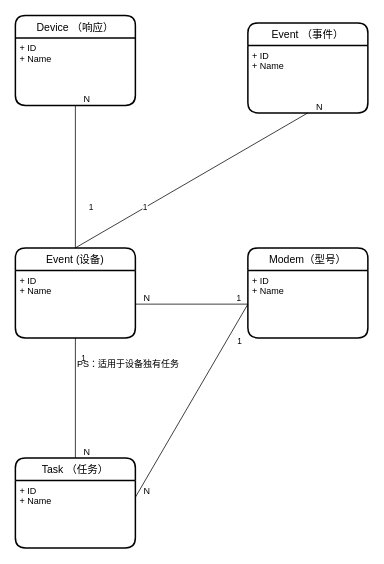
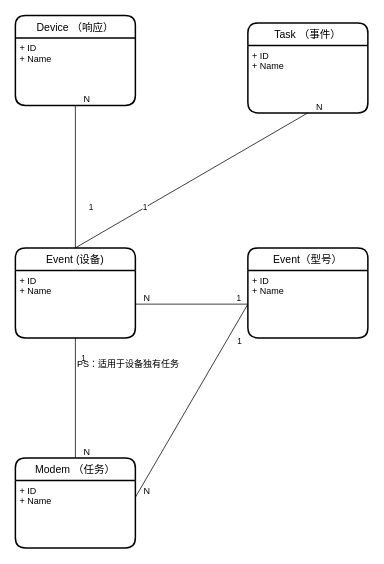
- <mxCell id="10" value="Event （事件）" style="swimlane;childLayout=stackLayout;horizontal=1;startSize=30;horizontalStack=0;rounded=1;fontSize=14;fontStyle=0;strokeWidth=2;resizeParent=0;resizeLast=1;shadow=0;dashed=0;align=center;" vertex="1" parent="1"><mxGeometry x="330" y="30" width="160" height="120" as="geometry" /></mxCell>
+ <mxCell id="10" value="Task （事件）" style="swimlane;childLayout=stackLayout;horizontal=1;startSize=30;horizontalStack=0;rounded=1;fontSize=14;fontStyle=0;strokeWidth=2;resizeParent=0;resizeLast=1;shadow=0;dashed=0;align=center;" vertex="1" parent="1"><mxGeometry x="330" y="30" width="160" height="120" as="geometry" /></mxCell>
- <mxCell id="4" value="Modem（型号）" style="swimlane;childLayout=stackLayout;horizontal=1;startSize=30;horizontalStack=0;rounded=1;fontSize=14;fontStyle=0;strokeWidth=2;resizeParent=0;resizeLast=1;shadow=0;dashed=0;align=center;" vertex="1" parent="1"><mxGeometry x="330" y="330" width="160" height="120" as="geometry" /></mxCell>
+ <mxCell id="4" value="Event（型号）" style="swimlane;childLayout=stackLayout;horizontal=1;startSize=30;horizontalStack=0;rounded=1;fontSize=14;fontStyle=0;strokeWidth=2;resizeParent=0;resizeLast=1;shadow=0;dashed=0;align=center;" vertex="1" parent="1"><mxGeometry x="330" y="330" width="160" height="120" as="geometry" /></mxCell>
- <mxCell id="6" value="Task （任务）" style="swimlane;childLayout=stackLayout;horizontal=1;startSize=30;horizontalStack=0;rounded=1;fontSize=14;fontStyle=0;strokeWidth=2;resizeParent=0;resizeLast=1;shadow=0;dashed=0;align=center;" vertex="1" parent="1"><mxGeometry x="20" y="610" width="160" height="120" as="geometry" /></mxCell>
+ <mxCell id="6" value="Modem （任务）" style="swimlane;childLayout=stackLayout;horizontal=1;startSize=30;horizontalStack=0;rounded=1;fontSize=14;fontStyle=0;strokeWidth=2;resizeParent=0;resizeLast=1;shadow=0;dashed=0;align=center;" vertex="1" parent="1"><mxGeometry x="20" y="610" width="160" height="120" as="geometry" /></mxCell>
